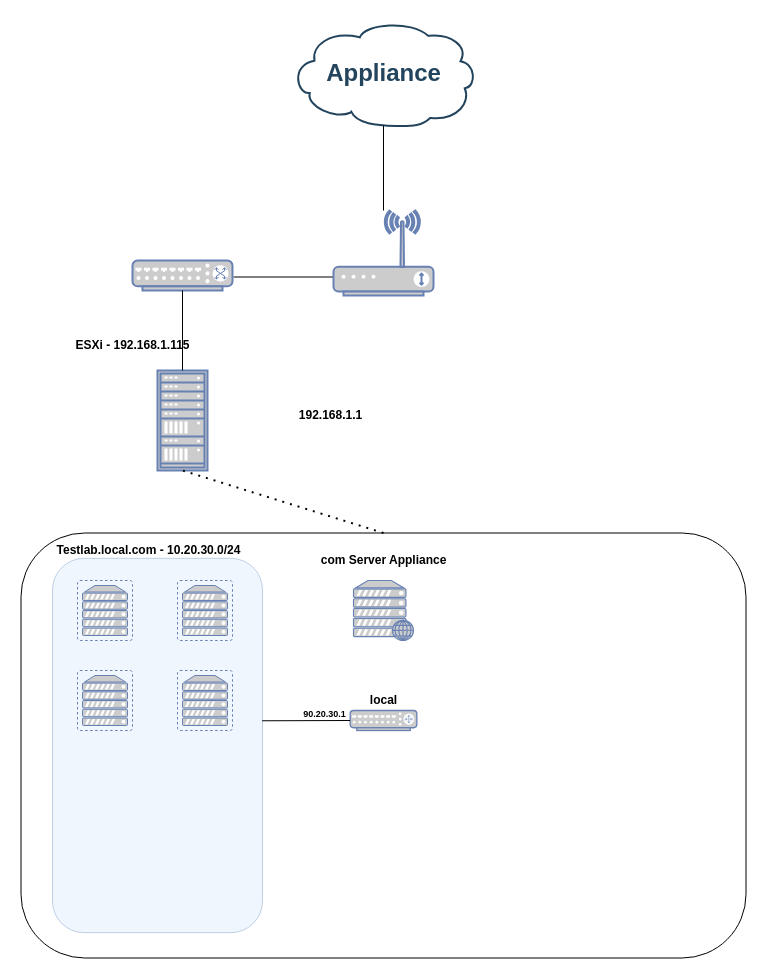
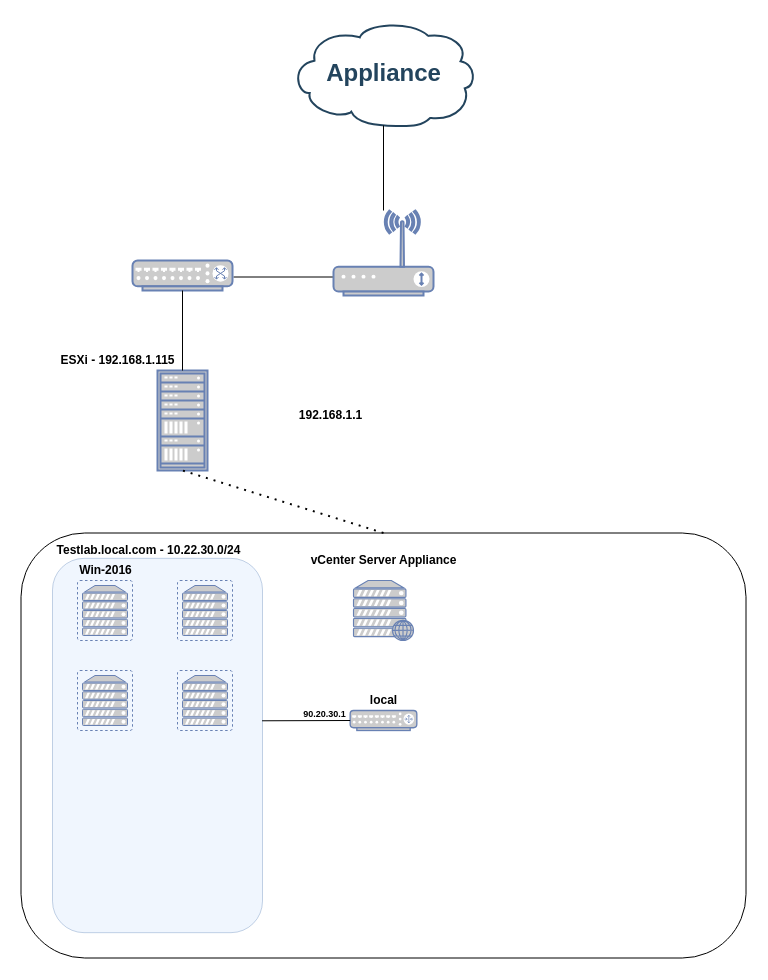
- <mxCell id="11" value="ESXi - 192.168.1.115&lt;br&gt;" style="text;html=1;resizable=0;autosize=1;align=center;verticalAlign=middle;points=[];fillColor=none;strokeColor=none;rounded=0;fontStyle=1" vertex="1" parent="1"><mxGeometry x="67" y="335" width="130" height="20" as="geometry" /></mxCell>
+ <mxCell id="11" value="ESXi - 192.168.1.115&lt;br&gt;" style="text;html=1;resizable=0;autosize=1;align=center;verticalAlign=middle;points=[];fillColor=none;strokeColor=none;rounded=0;fontStyle=1" vertex="1" parent="1"><mxGeometry x="52" y="350" width="130" height="20" as="geometry" /></mxCell>
- <mxCell id="17" value="Testlab.local.com - 10.20.30.0/24" style="text;html=1;resizable=0;autosize=1;align=center;verticalAlign=middle;points=[];fillColor=none;strokeColor=none;rounded=0;opacity=40;fontStyle=1" vertex="1" parent="1"><mxGeometry x="48" y="540" width="200" height="20" as="geometry" /></mxCell>
+ <mxCell id="17" value="Testlab.local.com - 10.22.30.0/24" style="text;html=1;resizable=0;autosize=1;align=center;verticalAlign=middle;points=[];fillColor=none;strokeColor=none;rounded=0;opacity=40;fontStyle=1" vertex="1" parent="1"><mxGeometry x="48" y="540" width="200" height="20" as="geometry" /></mxCell>
- <mxCell id="16" value="com Server Appliance" style="text;html=1;resizable=0;autosize=1;align=center;verticalAlign=middle;points=[];fillColor=none;strokeColor=none;rounded=0;fontStyle=1" vertex="1" parent="1"><mxGeometry x="303" y="550" width="160" height="20" as="geometry" /></mxCell>
+ <mxCell id="16" value="vCenter Server Appliance" style="text;html=1;resizable=0;autosize=1;align=center;verticalAlign=middle;points=[];fillColor=none;strokeColor=none;rounded=0;fontStyle=1" vertex="1" parent="1"><mxGeometry x="303" y="550" width="160" height="20" as="geometry" /></mxCell>
+ <mxCell id="18" value="Win-2016" style="text;html=1;resizable=0;autosize=1;align=center;verticalAlign=middle;points=[];fillColor=none;strokeColor=none;rounded=0;opacity=40;fontStyle=1" vertex="1" parent="1"><mxGeometry x="69.5" y="560" width="70" height="20" as="geometry" /></mxCell>
